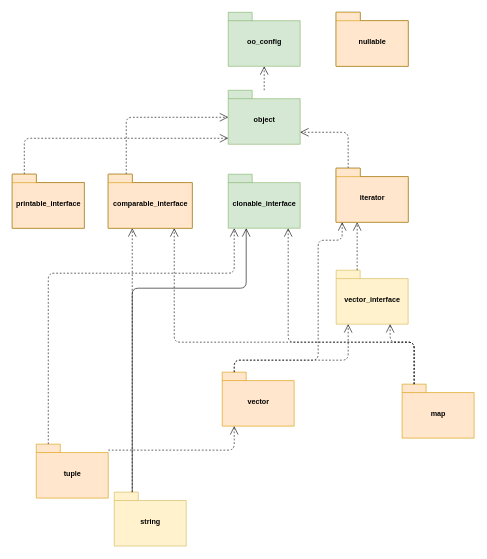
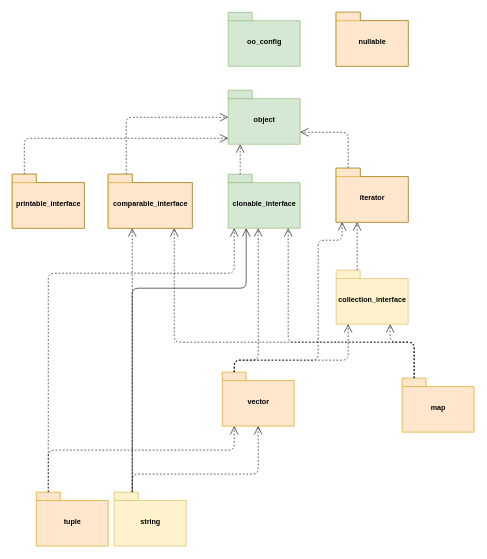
- <mxCell id="7" value="&lt;br&gt;" style="endArrow=open;endSize=12;dashed=1;html=1;" edge="1" parent="1" source="3" target="2"><mxGeometry width="160" relative="1" as="geometry"><mxPoint x="510" y="230" as="sourcePoint" /><mxPoint x="670" y="230" as="targetPoint" /></mxGeometry></mxCell>
+ <mxCell id="9" value="&lt;br&gt;" style="endArrow=open;endSize=12;dashed=1;html=1;edgeStyle=elbowEdgeStyle;" edge="1" parent="1" source="4" target="3"><mxGeometry width="160" relative="1" as="geometry"><mxPoint x="570" y="480" as="sourcePoint" /><mxPoint x="570" y="310" as="targetPoint" /><Array as="points"><mxPoint x="400" y="280" /></Array></mxGeometry></mxCell>
+ <mxCell id="30" value="&lt;br&gt;" style="endArrow=open;endSize=12;dashed=1;html=1;edgeStyle=orthogonalEdgeStyle;" edge="1" parent="1" source="21" target="4"><mxGeometry width="160" relative="1" as="geometry"><mxPoint x="410.029" y="630" as="sourcePoint" /><mxPoint x="590.029" y="550" as="targetPoint" /><Array as="points"><mxPoint x="390" y="600" /><mxPoint x="430" y="600" /></Array></mxGeometry></mxCell>
- <mxCell id="6" value="vector_interface" style="shape=folder;fontStyle=1;spacingTop=10;tabWidth=40;tabHeight=14;tabPosition=left;html=1;fillColor=#fff2cc;strokeColor=#d6b656;" vertex="1" parent="1"><mxGeometry x="560" y="450" width="120" height="90" as="geometry" /></mxCell>
+ <mxCell id="6" value="collection_interface" style="shape=folder;fontStyle=1;spacingTop=10;tabWidth=40;tabHeight=14;tabPosition=left;html=1;fillColor=#fff2cc;strokeColor=#d6b656;" vertex="1" parent="1"><mxGeometry x="560" y="450" width="120" height="90" as="geometry" /></mxCell>
- <mxCell id="13" value="map" style="shape=folder;fontStyle=1;spacingTop=10;tabWidth=40;tabHeight=14;tabPosition=left;html=1;fillColor=#ffe6cc;strokeColor=#d79b00;" vertex="1" parent="1"><mxGeometry x="670" y="640" width="120" height="90" as="geometry" /></mxCell>
+ <mxCell id="13" value="map" style="shape=folder;fontStyle=1;spacingTop=10;tabWidth=40;tabHeight=14;tabPosition=left;html=1;fillColor=#ffe6cc;strokeColor=#d79b00;" vertex="1" parent="1"><mxGeometry x="670" y="630" width="120" height="90" as="geometry" /></mxCell>
- <mxCell id="25" value="tuple" style="shape=folder;fontStyle=1;spacingTop=10;tabWidth=40;tabHeight=14;tabPosition=left;html=1;fillColor=#ffe6cc;strokeColor=#d79b00;" vertex="1" parent="1"><mxGeometry x="60" y="740" width="120" height="90" as="geometry" /></mxCell>
+ <mxCell id="25" value="tuple" style="shape=folder;fontStyle=1;spacingTop=10;tabWidth=40;tabHeight=14;tabPosition=left;html=1;fillColor=#ffe6cc;strokeColor=#d79b00;" vertex="1" parent="1"><mxGeometry x="60" y="820" width="120" height="90" as="geometry" /></mxCell>
+ <mxCell id="22" value="&lt;br&gt;" style="endArrow=open;endSize=12;dashed=1;html=1;edgeStyle=orthogonalEdgeStyle;" edge="1" parent="1" source="18" target="21"><mxGeometry width="160" relative="1" as="geometry"><mxPoint x="279.375" y="540" as="sourcePoint" /><mxPoint x="410.625" y="390" as="targetPoint" /><Array as="points"><mxPoint x="220" y="790" /><mxPoint x="430" y="790" /></Array></mxGeometry></mxCell>
